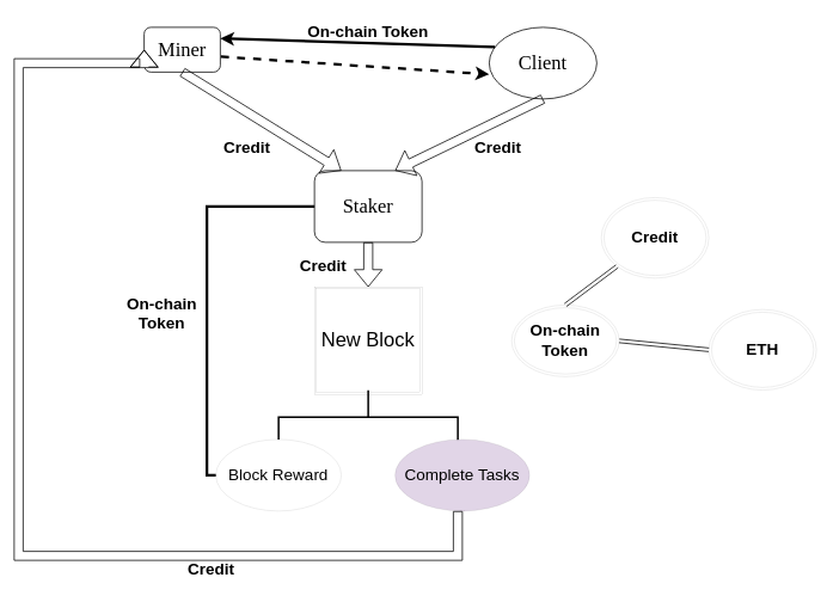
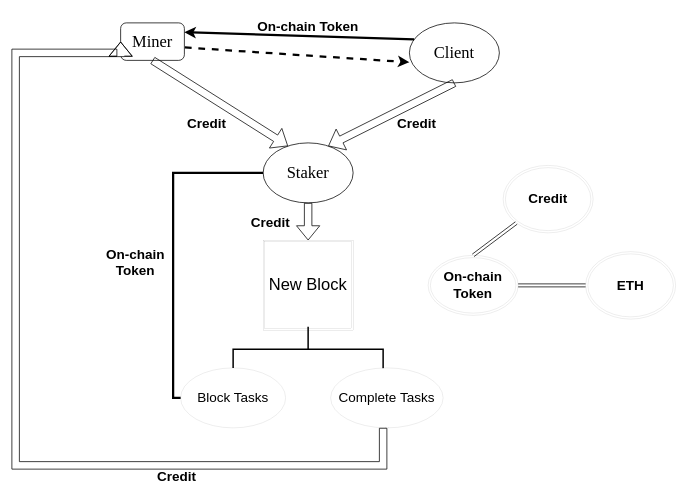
- <mxCell id="4" value="&lt;font style=&quot;font-size: 22px;&quot;&gt;Staker&lt;/font&gt;" style="rounded=1;whiteSpace=wrap;html=1;shadow=0;labelBackgroundColor=none;strokeWidth=1;fontFamily=Verdana;fontSize=12;align=center;" vertex="1" parent="1"><mxGeometry x="350" y="190" width="120" height="80" as="geometry" /></mxCell>
+ <mxCell id="4" value="&lt;font style=&quot;font-size: 22px;&quot;&gt;Staker&lt;/font&gt;" style="ellipse;whiteSpace=wrap;html=1;shadow=0;labelBackgroundColor=none;strokeWidth=1;fontFamily=Verdana;fontSize=12;align=center;" vertex="1" parent="1"><mxGeometry x="350" y="190" width="120" height="80" as="geometry" /></mxCell>
- <mxCell id="23" value="&lt;b&gt;ETH&lt;/b&gt;" style="ellipse;shape=doubleEllipse;whiteSpace=wrap;html=1;strokeWidth=0;fontSize=18;" vertex="1" parent="1"><mxGeometry x="790" y="345" width="120" height="90" as="geometry" /></mxCell>
+ <mxCell id="23" value="&lt;b&gt;ETH&lt;/b&gt;" style="ellipse;shape=doubleEllipse;whiteSpace=wrap;html=1;strokeWidth=0;fontSize=18;" vertex="1" parent="1"><mxGeometry x="780" y="335" width="120" height="90" as="geometry" /></mxCell>
- <mxCell id="16" value="Block Reward" style="ellipse;whiteSpace=wrap;html=1;strokeWidth=0;fontSize=18;" vertex="1" parent="1"><mxGeometry x="240" y="490" width="140" height="80" as="geometry" /></mxCell>
+ <mxCell id="16" value="Block Tasks" style="ellipse;whiteSpace=wrap;html=1;strokeWidth=0;fontSize=18;" vertex="1" parent="1"><mxGeometry x="240" y="490" width="140" height="80" as="geometry" /></mxCell>
- <mxCell id="18" value="Complete Tasks" style="ellipse;whiteSpace=wrap;html=1;strokeWidth=0;fontSize=18;fillColor=#e1d5e7;" vertex="1" parent="1"><mxGeometry x="440" y="490" width="150" height="80" as="geometry" /></mxCell>
+ <mxCell id="18" value="Complete Tasks" style="ellipse;whiteSpace=wrap;html=1;strokeWidth=0;fontSize=18;" vertex="1" parent="1"><mxGeometry x="440" y="490" width="150" height="80" as="geometry" /></mxCell>
